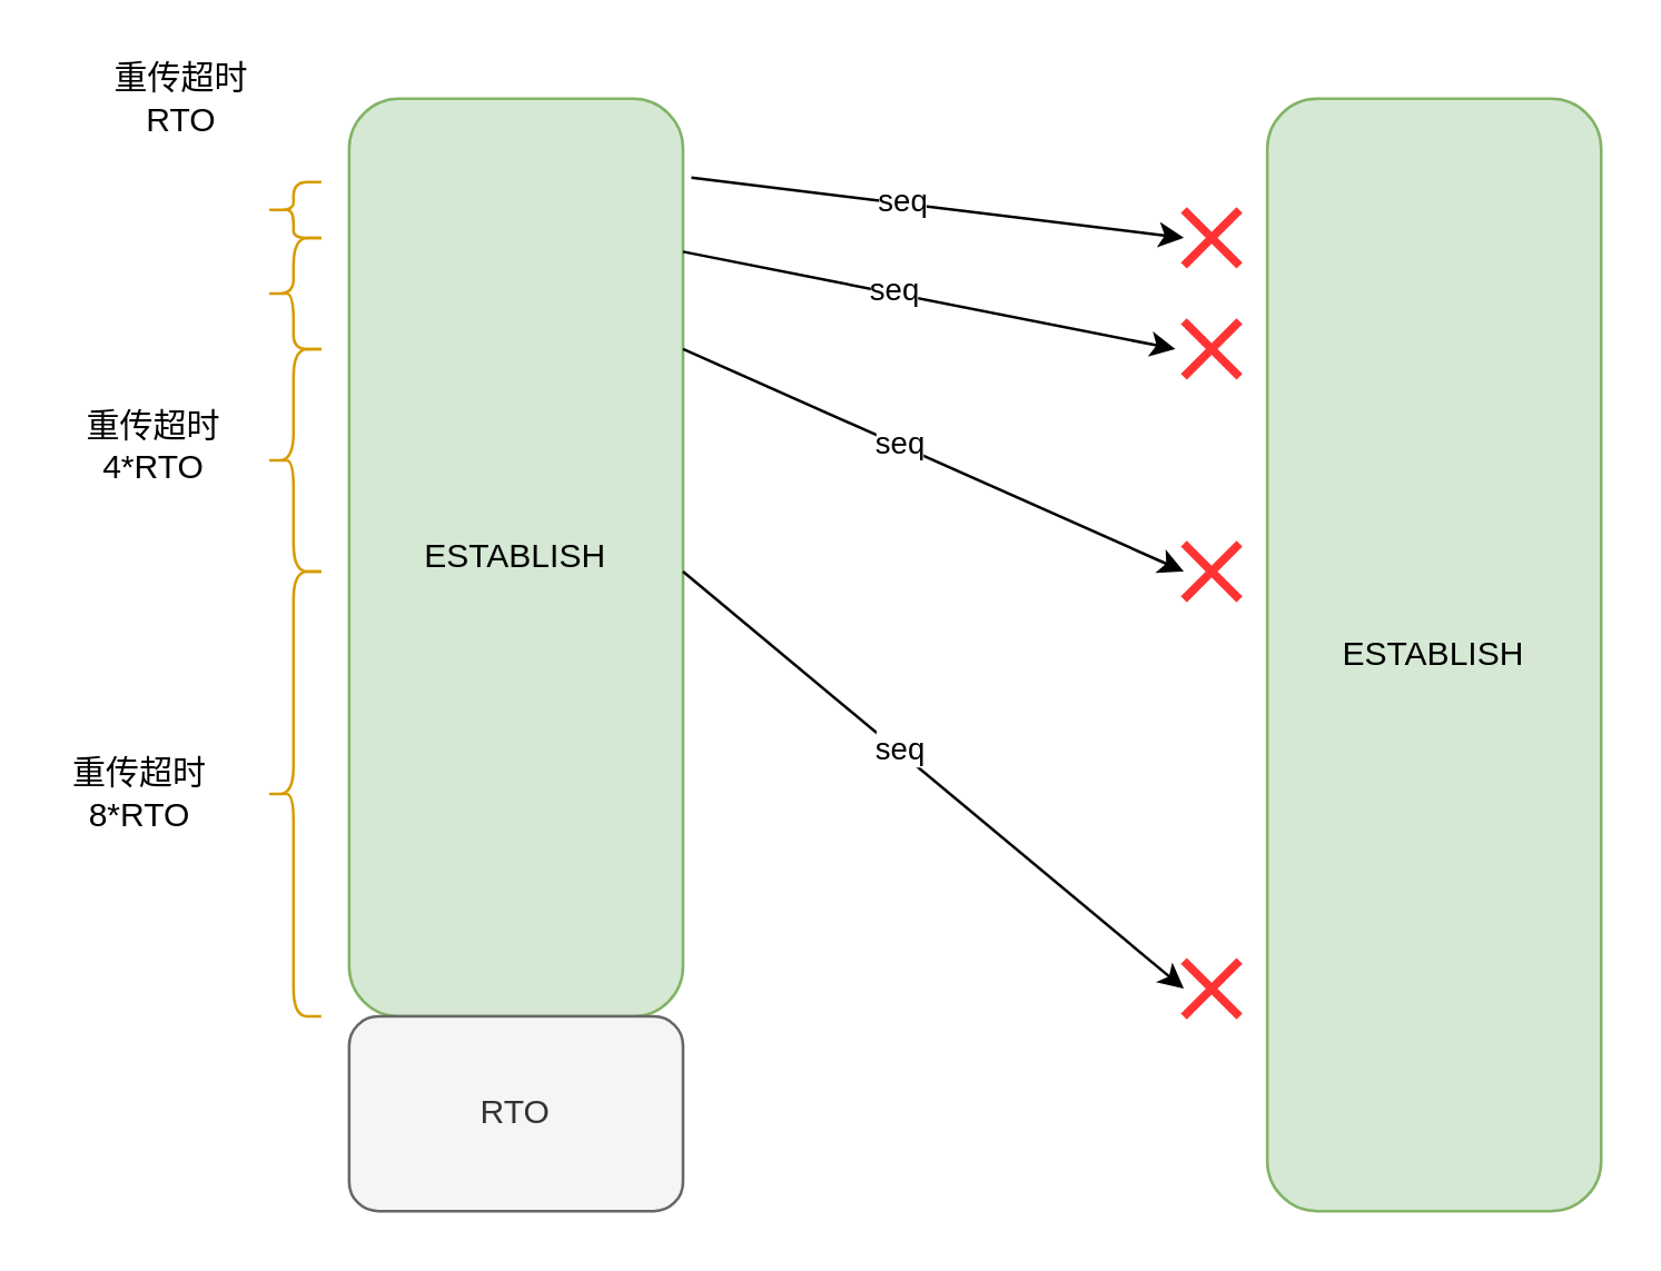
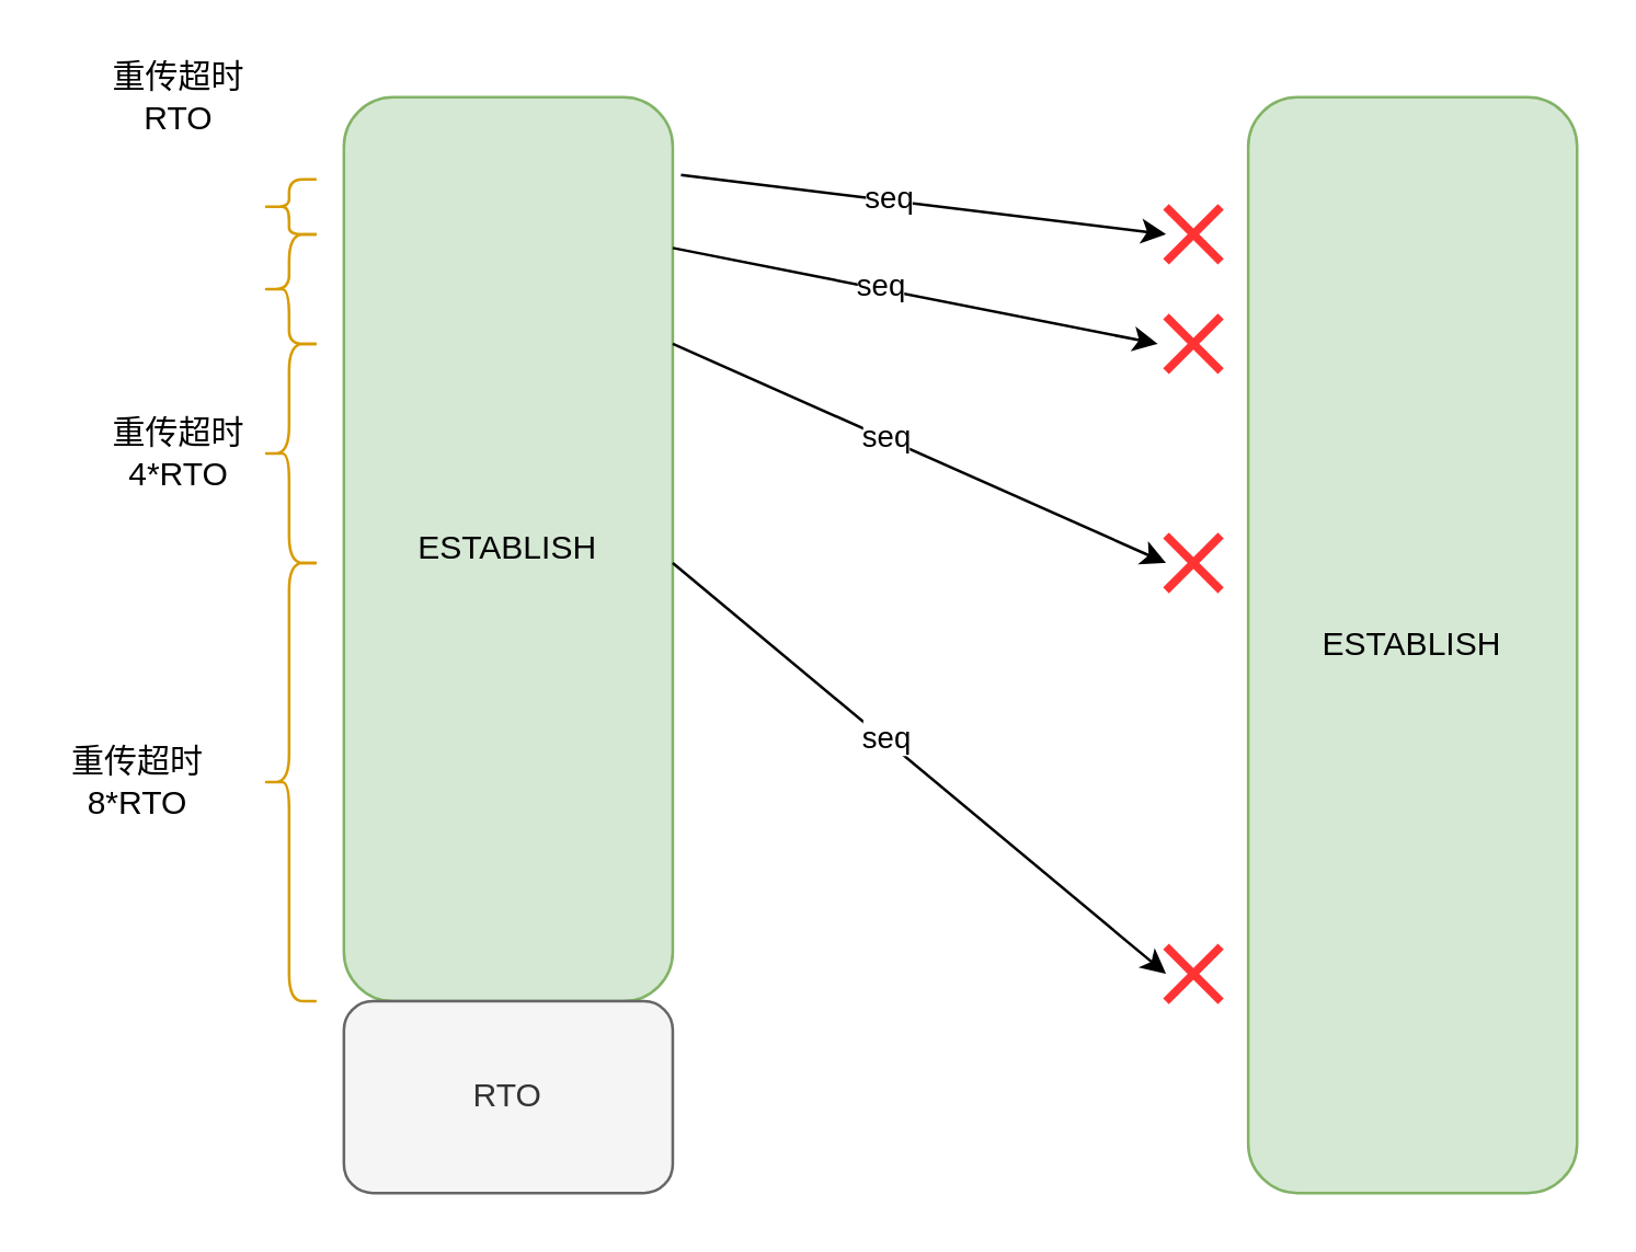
- <mxCell id="17" value="重传超时&lt;br&gt;4*RTO" style="text;html=1;strokeColor=none;fillColor=none;align=center;verticalAlign=middle;whiteSpace=wrap;rounded=0;" vertex="1" parent="1"><mxGeometry x="25" y="145" width="60" height="30" as="geometry" /></mxCell>
+ <mxCell id="17" value="重传超时&lt;br&gt;4*RTO" style="text;html=1;strokeColor=none;fillColor=none;align=center;verticalAlign=middle;whiteSpace=wrap;rounded=0;" vertex="1" parent="1"><mxGeometry x="35" y="150" width="60" height="30" as="geometry" /></mxCell>
